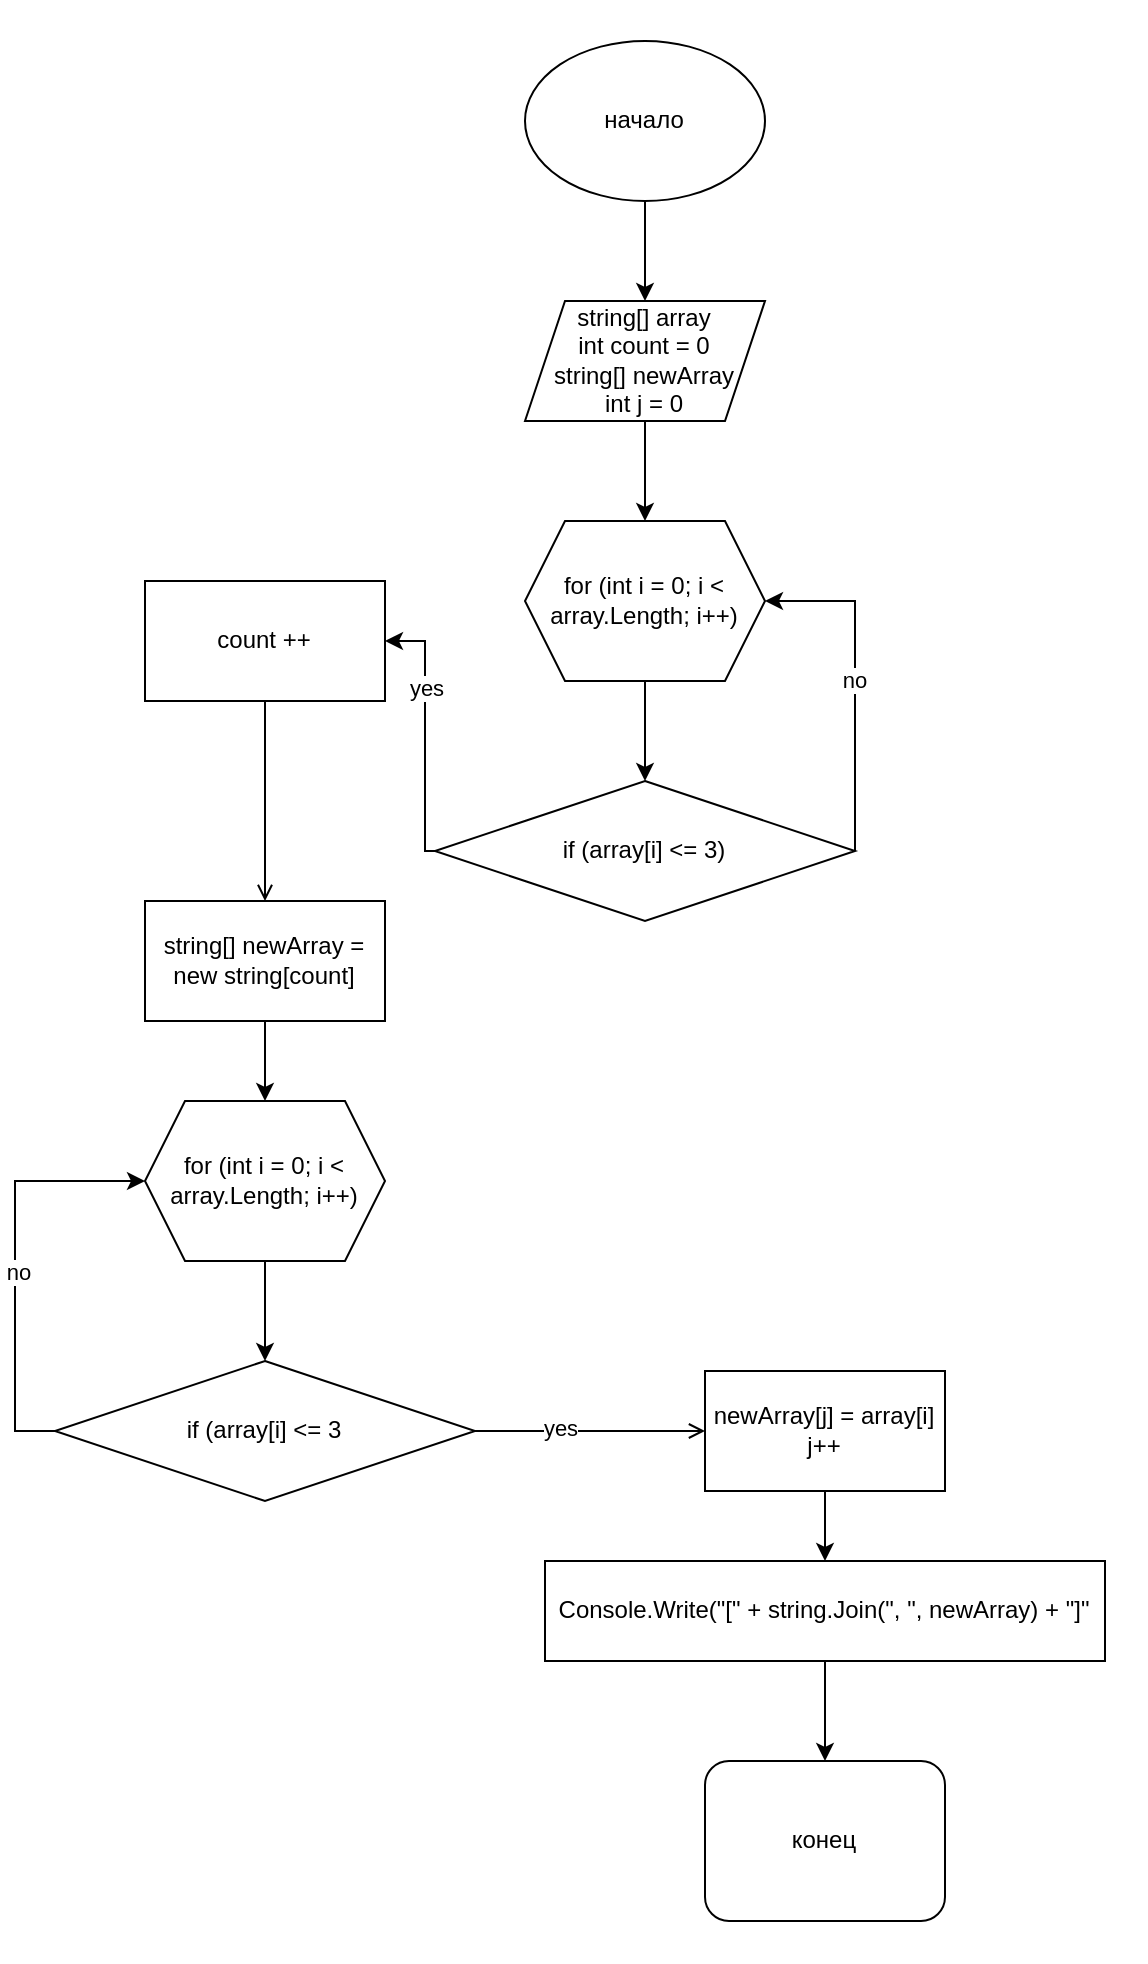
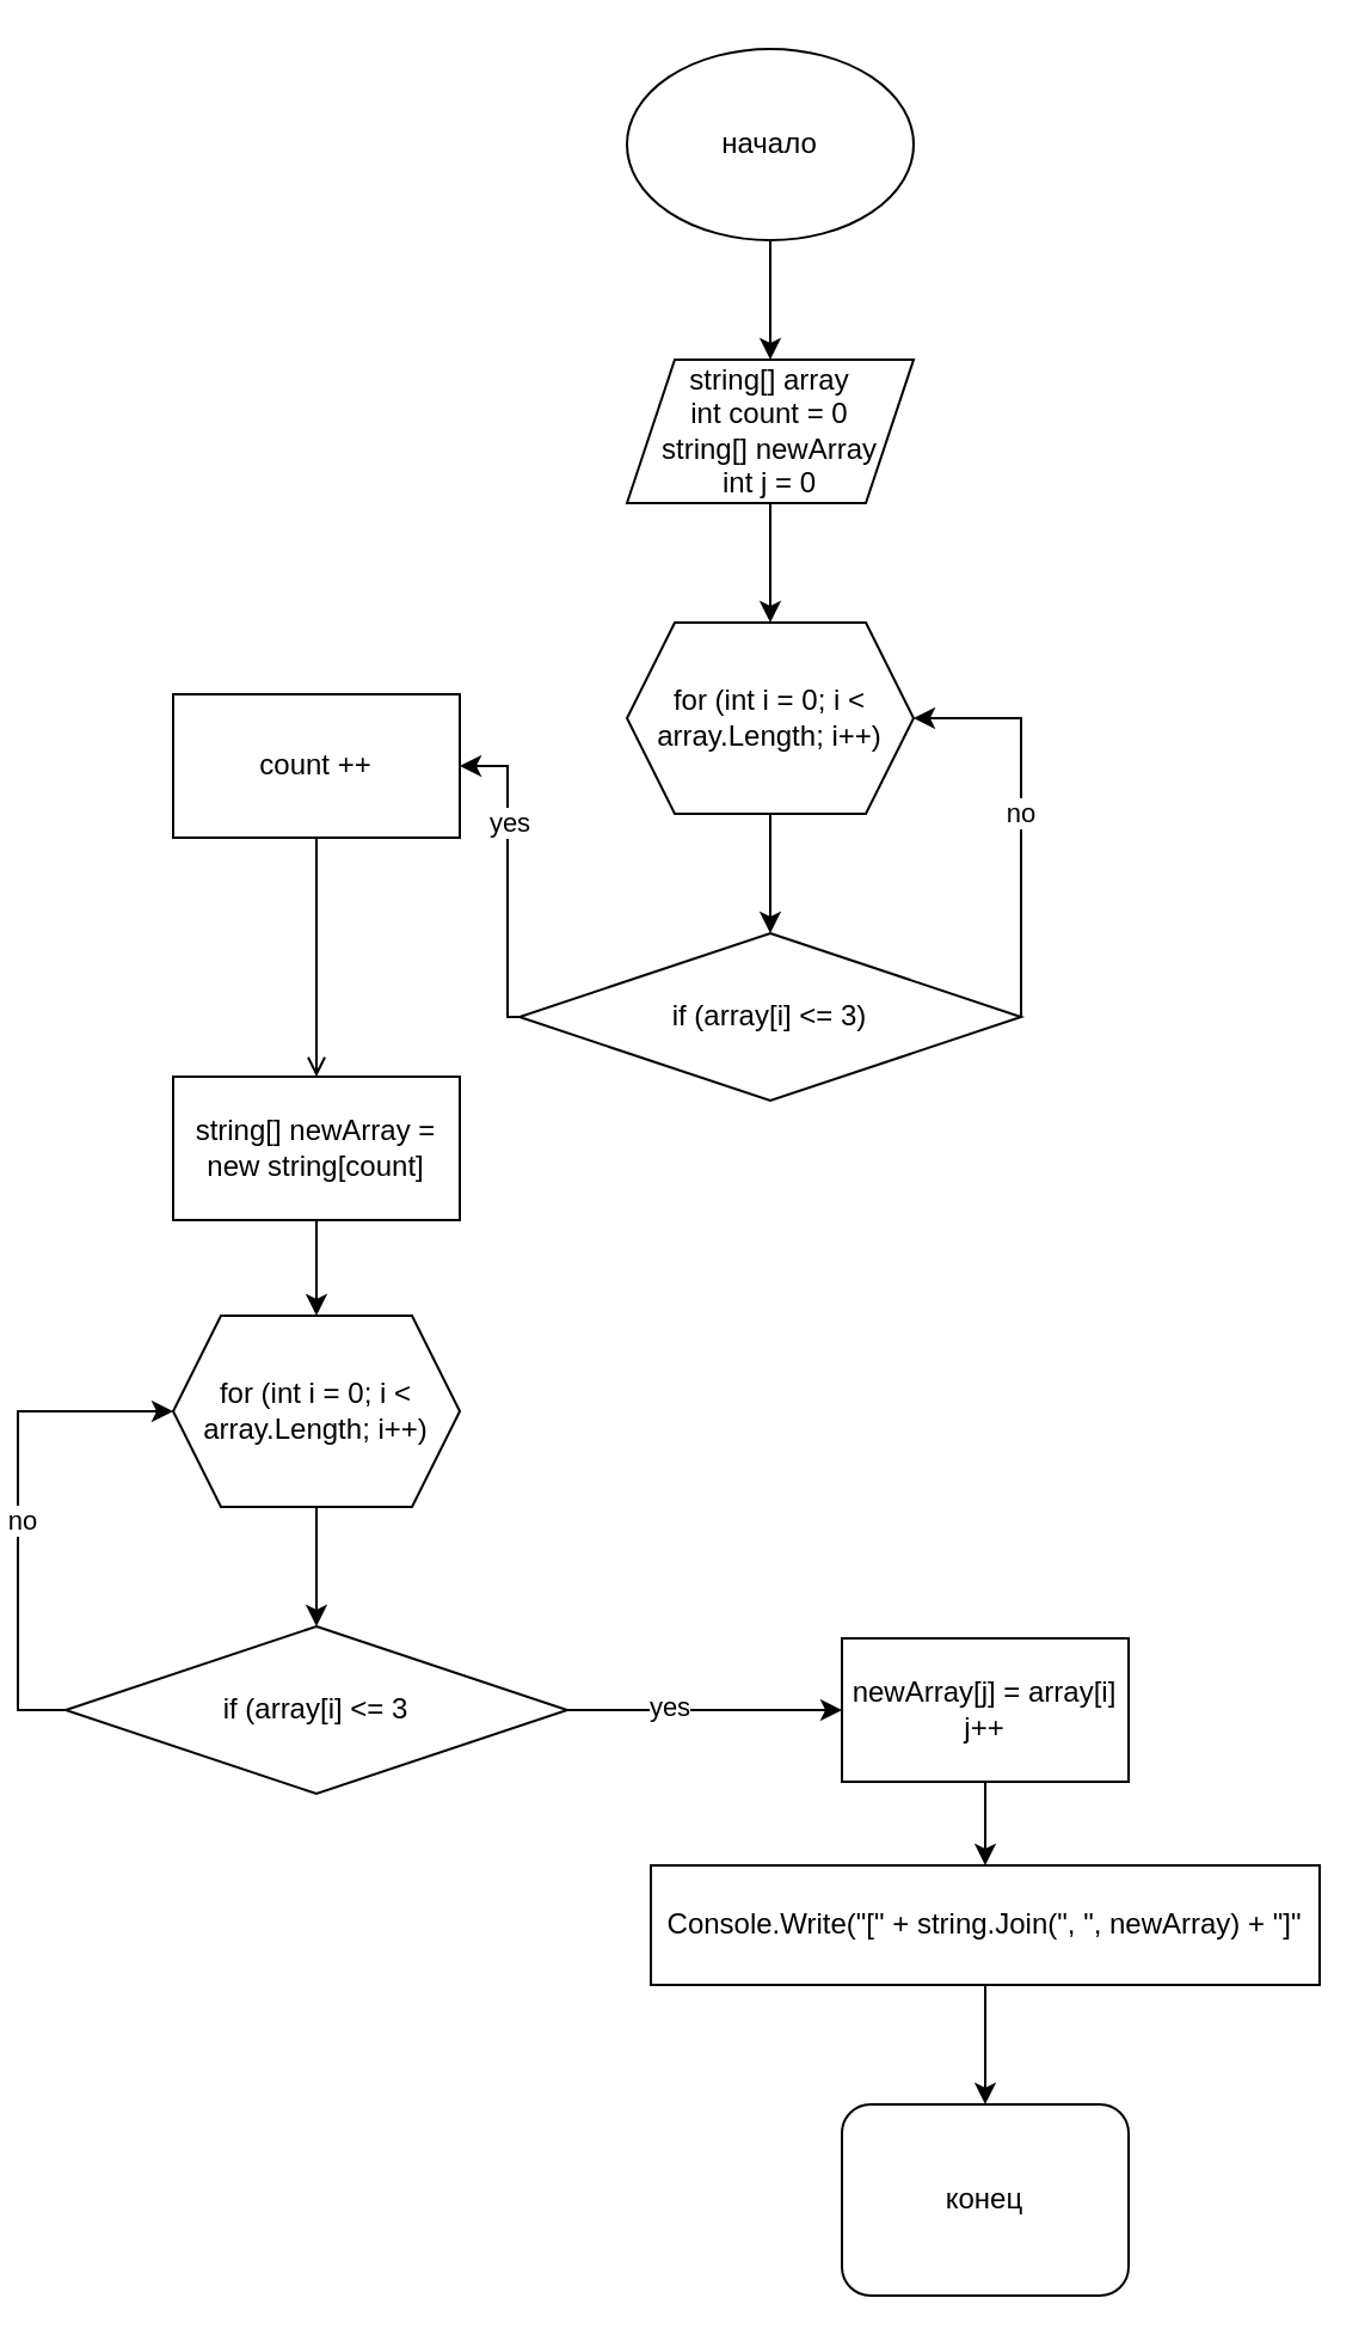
- <mxCell id="21" style="edgeStyle=orthogonalEdgeStyle;rounded=0;orthogonalLoop=1;jettySize=auto;html=1;exitX=1;exitY=0.5;exitDx=0;exitDy=0;entryX=0;entryY=0.5;entryDx=0;entryDy=0;endArrow=open;" parent="1" source="23" target="25" edge="1"><mxGeometry relative="1" as="geometry" /></mxCell>
+ <mxCell id="21" style="edgeStyle=orthogonalEdgeStyle;rounded=0;orthogonalLoop=1;jettySize=auto;html=1;exitX=1;exitY=0.5;exitDx=0;exitDy=0;entryX=0;entryY=0.5;entryDx=0;entryDy=0;" parent="1" source="23" target="25" edge="1"><mxGeometry relative="1" as="geometry" /></mxCell>
